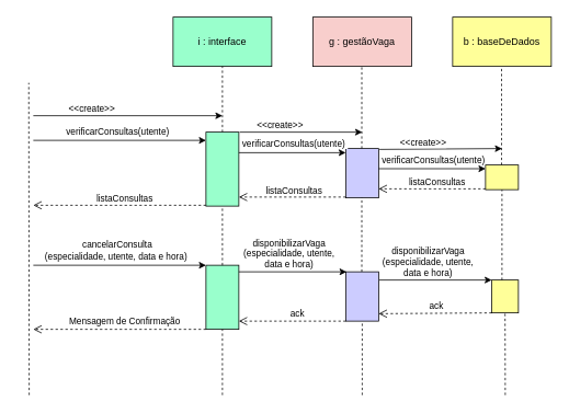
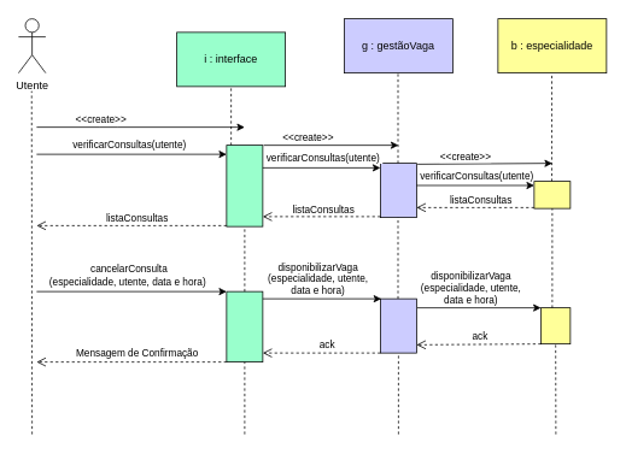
+ <mxCell id="4" value="Utente" style="shape=umlActor;verticalLabelPosition=bottom;verticalAlign=top;html=1;outlineConnect=0;" parent="1" vertex="1"><mxGeometry x="20" y="20" width="30" height="60" as="geometry" /></mxCell>
- <mxCell id="3" value="i : interface" style="rounded=0;whiteSpace=wrap;html=1;fillColor=#99FFCC;" parent="1" vertex="1"><mxGeometry x="210" y="20" width="120" height="60" as="geometry" /></mxCell>
+ <mxCell id="3" value="i : interface" style="rounded=0;whiteSpace=wrap;html=1;fillColor=#99FFCC;" parent="1" vertex="1"><mxGeometry x="195" y="35" width="120" height="60" as="geometry" /></mxCell>
- <mxCell id="2" value="g : gestãoVaga" style="rounded=0;whiteSpace=wrap;html=1;fillColor=#f8cecc;" parent="1" vertex="1"><mxGeometry x="380" y="20" width="120" height="60" as="geometry" /></mxCell>
+ <mxCell id="2" value="g : gestãoVaga" style="rounded=0;whiteSpace=wrap;html=1;fillColor=#CCCCFF;" parent="1" vertex="1"><mxGeometry x="380" y="20" width="120" height="60" as="geometry" /></mxCell>
- <mxCell id="7" value="b : baseDeDados" style="rounded=0;whiteSpace=wrap;html=1;fillColor=#FFFF99;" parent="1" vertex="1"><mxGeometry x="550" y="20" width="120" height="60" as="geometry" /></mxCell>
+ <mxCell id="7" value="b : especialidade" style="rounded=0;whiteSpace=wrap;html=1;fillColor=#FFFF99;" parent="1" vertex="1"><mxGeometry x="550" y="20" width="120" height="60" as="geometry" /></mxCell>
